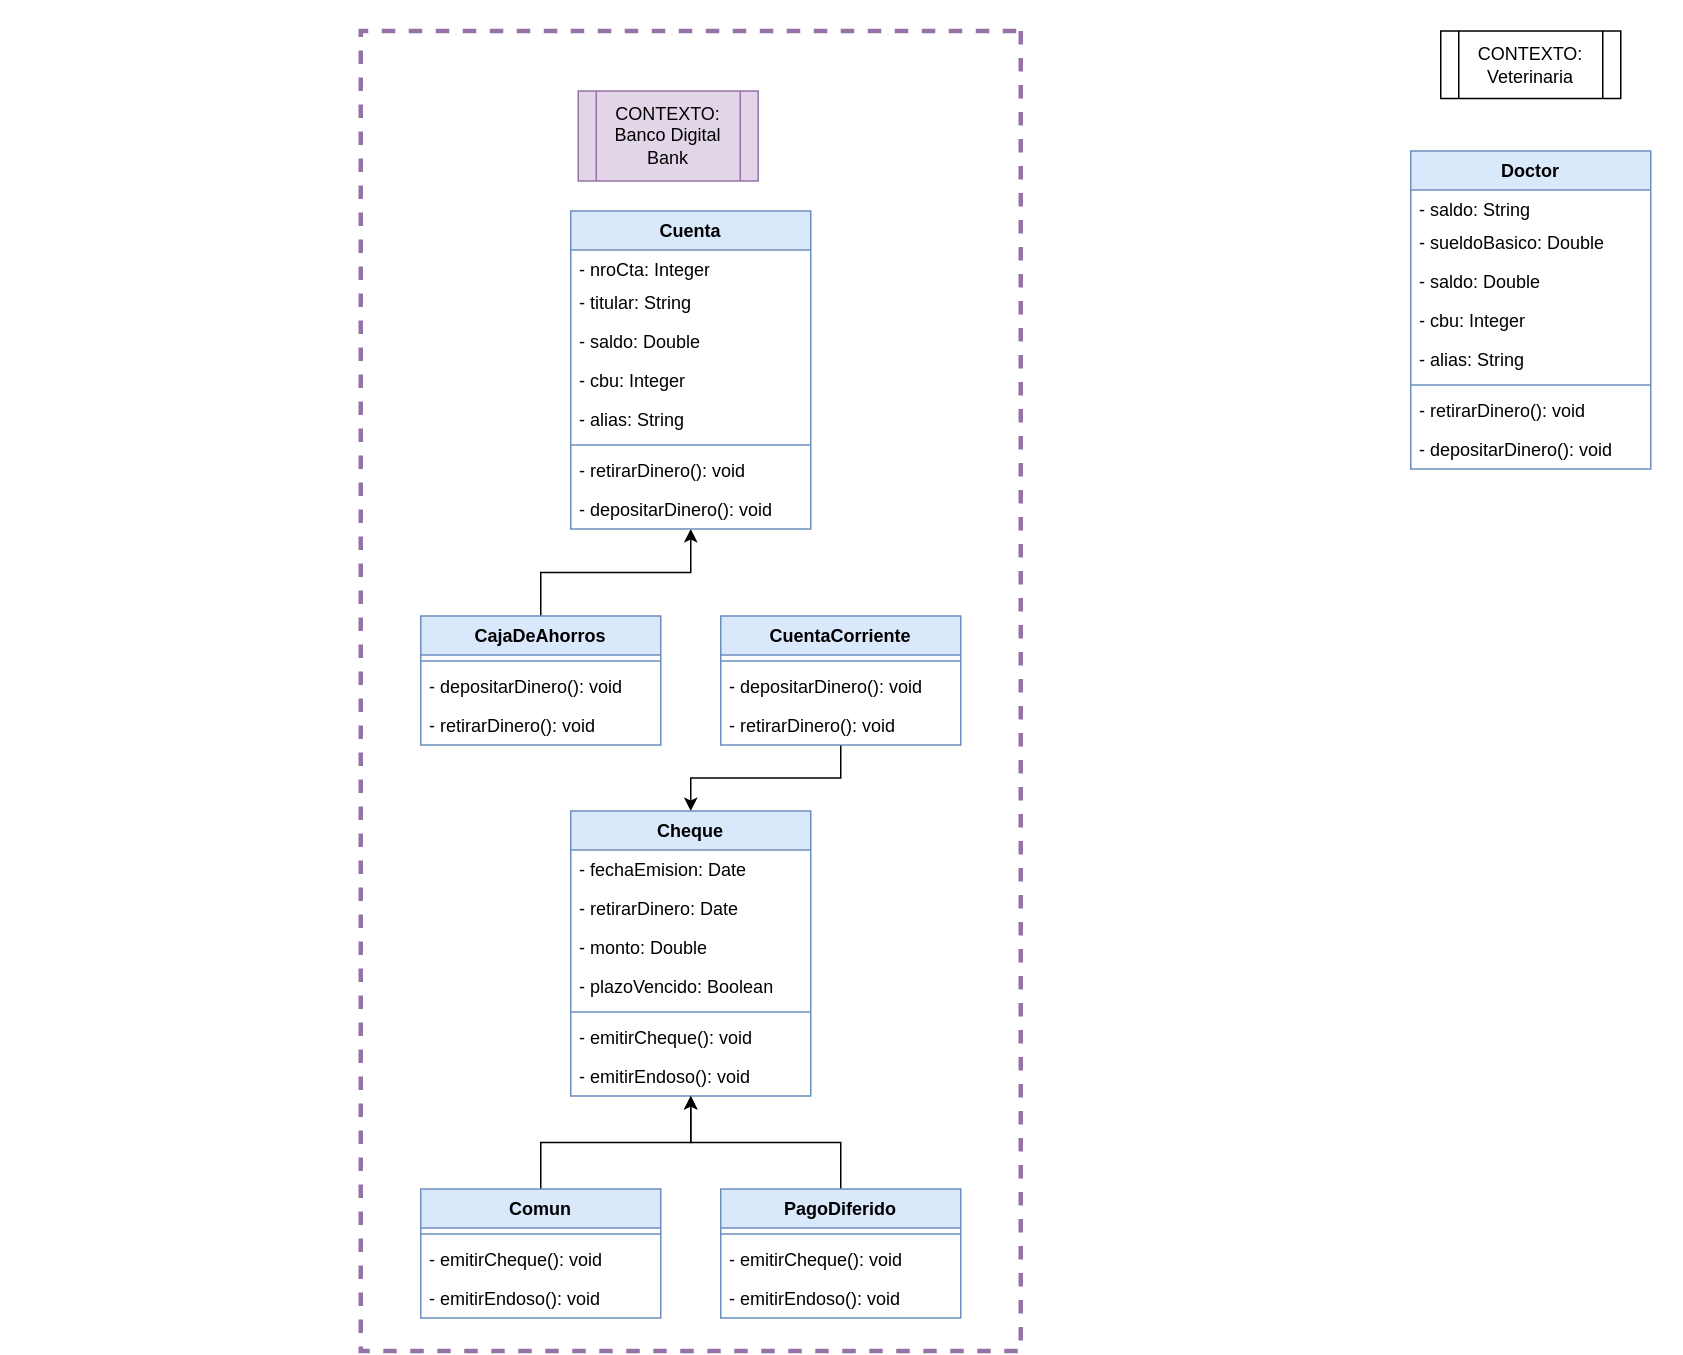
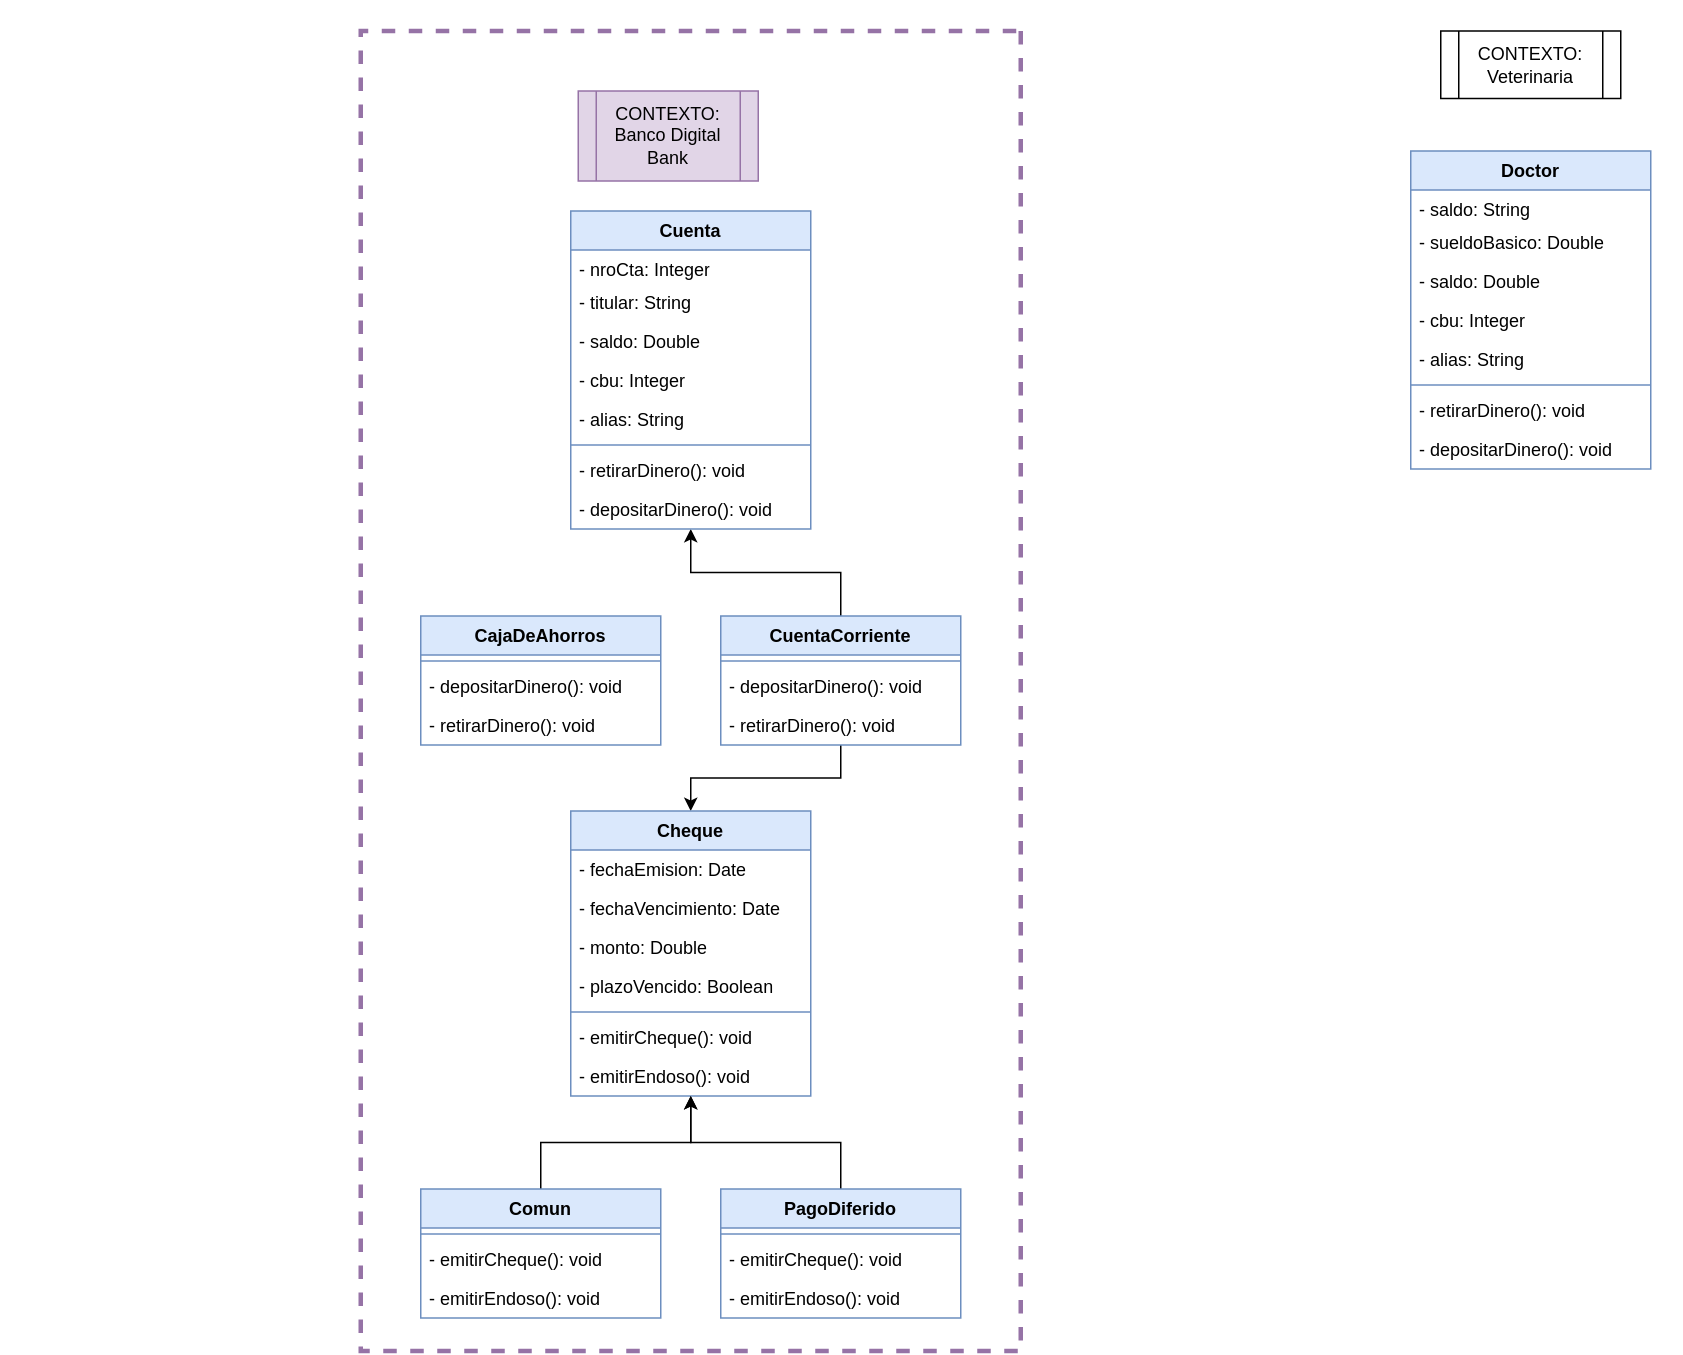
- <mxCell id="2" style="edgeStyle=orthogonalEdgeStyle;rounded=0;orthogonalLoop=1;jettySize=auto;html=1;" edge="1" parent="1" source="3" target="32"><mxGeometry relative="1" as="geometry" /></mxCell>
+ <mxCell id="9" style="edgeStyle=orthogonalEdgeStyle;rounded=0;orthogonalLoop=1;jettySize=auto;html=1;" edge="1" parent="1" source="10" target="32"><mxGeometry relative="1" as="geometry" /></mxCell>
- <mxCell id="16" value="- retirarDinero: Date" style="text;strokeColor=none;fillColor=none;align=left;verticalAlign=top;spacingLeft=4;spacingRight=4;overflow=hidden;rotatable=0;points=[[0,0.5],[1,0.5]];portConstraint=eastwest;whiteSpace=wrap;html=1;" vertex="1" parent="14"><mxGeometry y="52" width="160" height="26" as="geometry" /></mxCell>
+ <mxCell id="16" value="- fechaVencimiento: Date" style="text;strokeColor=none;fillColor=none;align=left;verticalAlign=top;spacingLeft=4;spacingRight=4;overflow=hidden;rotatable=0;points=[[0,0.5],[1,0.5]];portConstraint=eastwest;whiteSpace=wrap;html=1;" vertex="1" parent="14"><mxGeometry y="52" width="160" height="26" as="geometry" /></mxCell>
